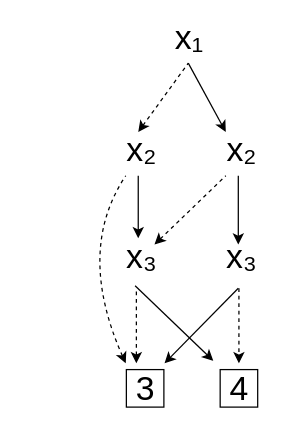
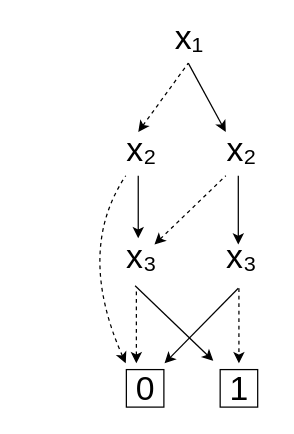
- <mxCell id="18" value="&lt;div&gt;3&lt;/div&gt;" style="text;html=1;strokeColor=none;fillColor=none;align=center;verticalAlign=middle;whiteSpace=wrap;rounded=0;fontSize=27;" parent="1" vertex="1"><mxGeometry x="95.5" y="301" width="40" height="20" as="geometry" /></mxCell>
+ <mxCell id="18" value="&lt;div&gt;0&lt;/div&gt;" style="text;html=1;strokeColor=none;fillColor=none;align=center;verticalAlign=middle;whiteSpace=wrap;rounded=0;fontSize=27;" parent="1" vertex="1"><mxGeometry x="95.5" y="301" width="40" height="20" as="geometry" /></mxCell>
- <mxCell id="20" value="4" style="text;html=1;strokeColor=none;fillColor=none;align=center;verticalAlign=middle;whiteSpace=wrap;rounded=0;fontSize=27;" parent="1" vertex="1"><mxGeometry x="170.5" y="301" width="40" height="20" as="geometry" /></mxCell>
+ <mxCell id="20" value="1" style="text;html=1;strokeColor=none;fillColor=none;align=center;verticalAlign=middle;whiteSpace=wrap;rounded=0;fontSize=27;" parent="1" vertex="1"><mxGeometry x="170.5" y="301" width="40" height="20" as="geometry" /></mxCell>
